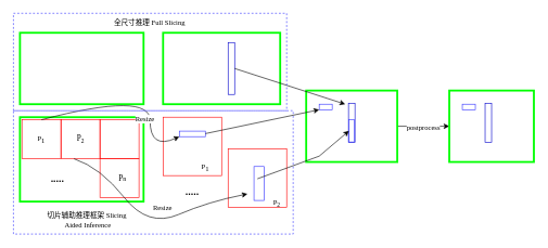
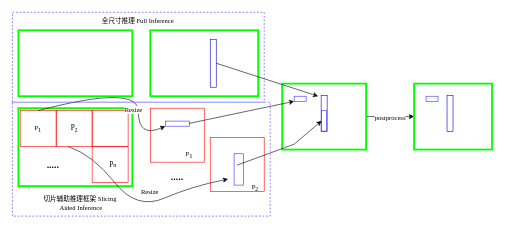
- <mxCell id="38" value="全尺寸推理 Full Slicing" style="text;html=1;strokeColor=none;fillColor=none;align=center;verticalAlign=middle;whiteSpace=wrap;rounded=0;dashed=1;fontFamily=Times New Roman;fontSize=11;" vertex="1" parent="1"><mxGeometry x="153" y="20" width="153.25" height="30" as="geometry" /></mxCell>
+ <mxCell id="38" value="全尺寸推理 Full Inference" style="text;html=1;strokeColor=none;fillColor=none;align=center;verticalAlign=middle;whiteSpace=wrap;rounded=0;dashed=1;fontFamily=Times New Roman;fontSize=11;" vertex="1" parent="1"><mxGeometry x="153" y="20" width="153.25" height="30" as="geometry" /></mxCell>
